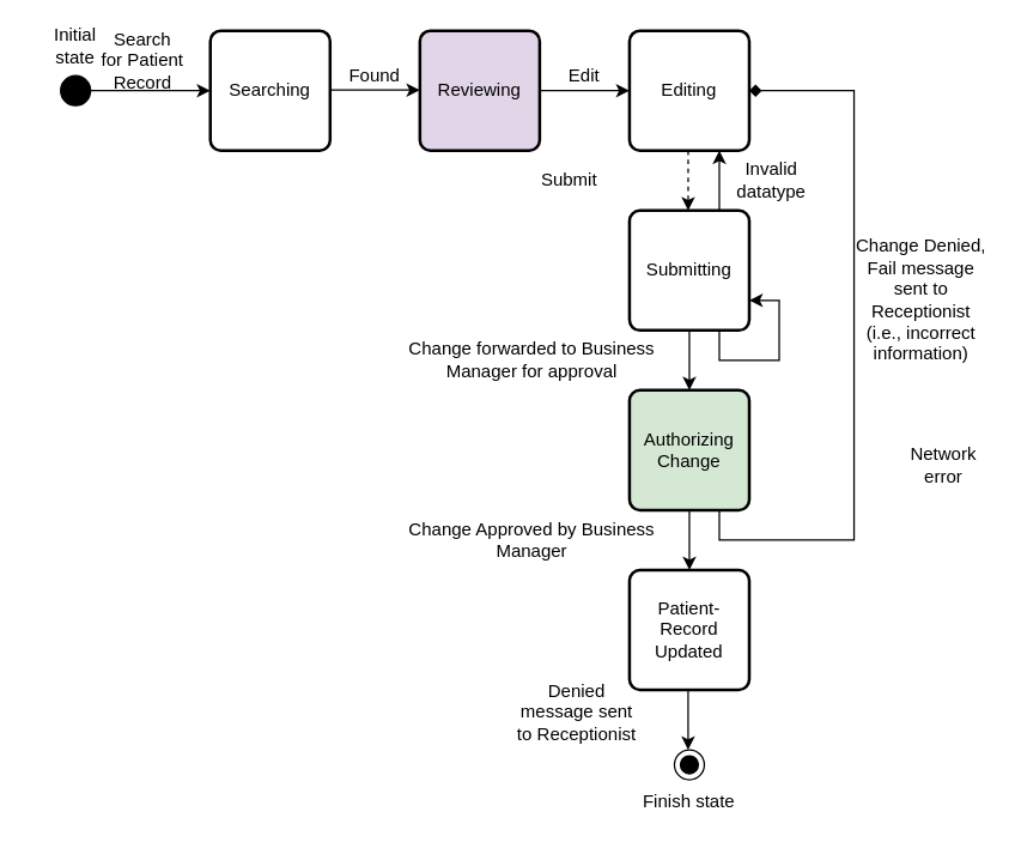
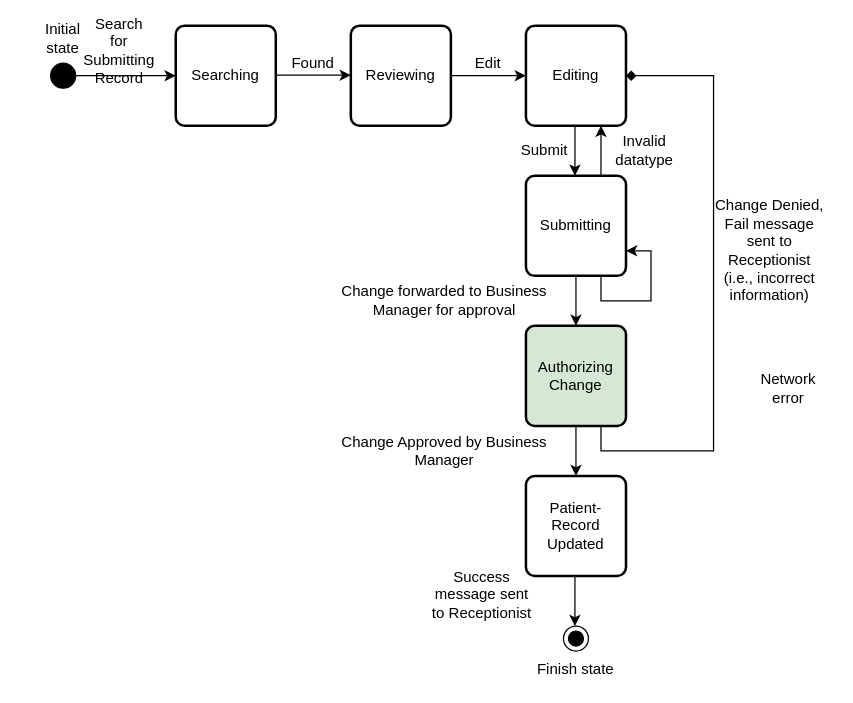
- <mxCell id="26" value="&lt;div&gt;Search&lt;/div&gt;&lt;div&gt;for Patient Record&lt;/div&gt;" style="text;html=1;align=center;verticalAlign=middle;whiteSpace=wrap;rounded=0;" parent="1" vertex="1"><mxGeometry x="60" y="20" width="70" height="40" as="geometry" /></mxCell>
+ <mxCell id="26" value="&lt;div&gt;Search&lt;/div&gt;&lt;div&gt;for Submitting Record&lt;/div&gt;" style="text;html=1;align=center;verticalAlign=middle;whiteSpace=wrap;rounded=0;" parent="1" vertex="1"><mxGeometry x="60" y="20" width="70" height="40" as="geometry" /></mxCell>
- <mxCell id="20" value="Reviewing" style="rounded=1;absoluteArcSize=1;arcSize=14;whiteSpace=wrap;strokeWidth=2;fillColor=#e1d5e7;" parent="1" vertex="1"><mxGeometry x="280" y="20" width="80" height="80" as="geometry" /></mxCell>
+ <mxCell id="20" value="Reviewing" style="rounded=1;absoluteArcSize=1;arcSize=14;whiteSpace=wrap;strokeWidth=2;" parent="1" vertex="1"><mxGeometry x="280" y="20" width="80" height="80" as="geometry" /></mxCell>
- <mxCell id="6" value="" style="startArrow=none;exitX=0.5;exitY=1;entryX=0.49;entryY=-0.01;edgeStyle=orthogonalEdgeStyle;rounded=0;curved=0;exitDx=0;exitDy=0;dashed=1;" parent="1" source="3" target="4" edge="1"><mxGeometry relative="1" as="geometry"><Array as="points"><mxPoint x="460" y="140" /><mxPoint x="459" y="140" /></Array></mxGeometry></mxCell>
+ <mxCell id="6" value="" style="startArrow=none;;exitX=0.5;exitY=1;entryX=0.49;entryY=-0.01;edgeStyle=orthogonalEdgeStyle;rounded=0;curved=0;exitDx=0;exitDy=0;" parent="1" source="3" target="4" edge="1"><mxGeometry relative="1" as="geometry"><Array as="points"><mxPoint x="460" y="140" /><mxPoint x="459" y="140" /></Array></mxGeometry></mxCell>
- <mxCell id="29" value="Submit" style="text;html=1;align=center;verticalAlign=middle;whiteSpace=wrap;rounded=0;" parent="1" vertex="1"><mxGeometry x="355" y="110" width="50" height="20" as="geometry" /></mxCell>
+ <mxCell id="29" value="Submit" style="text;html=1;align=center;verticalAlign=middle;whiteSpace=wrap;rounded=0;" parent="1" vertex="1"><mxGeometry x="410" y="110" width="50" height="20" as="geometry" /></mxCell>
- <mxCell id="17" value="Denied message sent to Receptionist" style="text;html=1;align=center;verticalAlign=middle;whiteSpace=wrap;rounded=0;" parent="1" vertex="1"><mxGeometry x="340" y="450" width="90" height="50" as="geometry" /></mxCell>
+ <mxCell id="17" value="Success message sent to Receptionist" style="text;html=1;align=center;verticalAlign=middle;whiteSpace=wrap;rounded=0;" parent="1" vertex="1"><mxGeometry x="340" y="450" width="90" height="50" as="geometry" /></mxCell>
